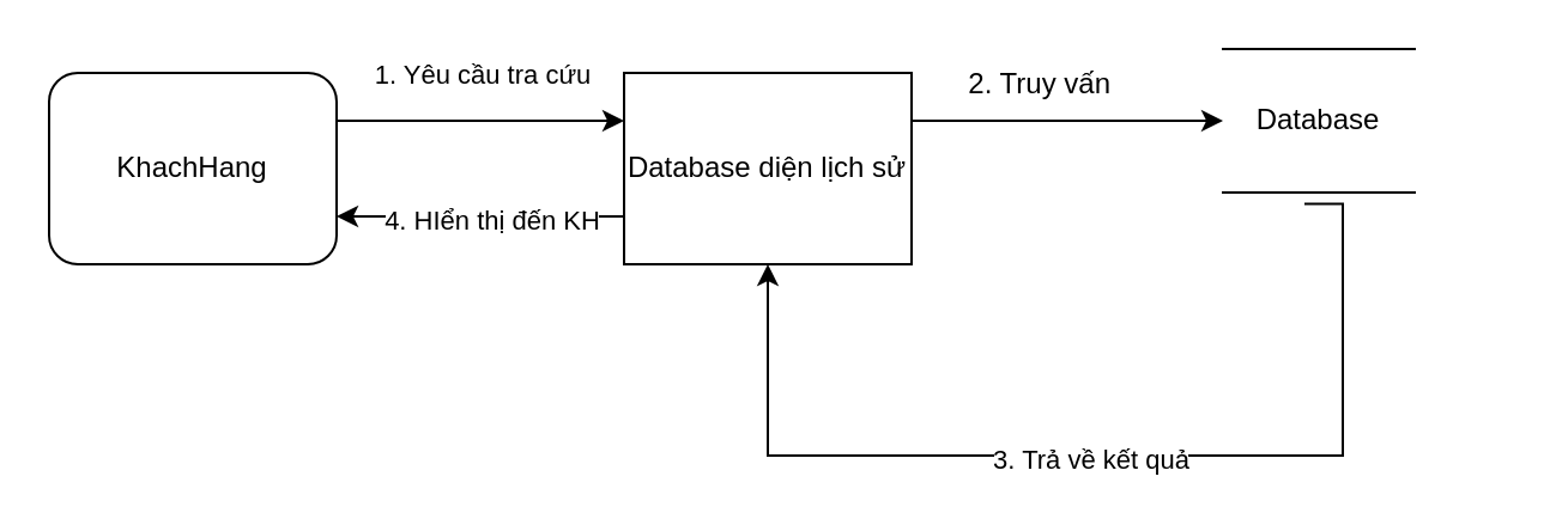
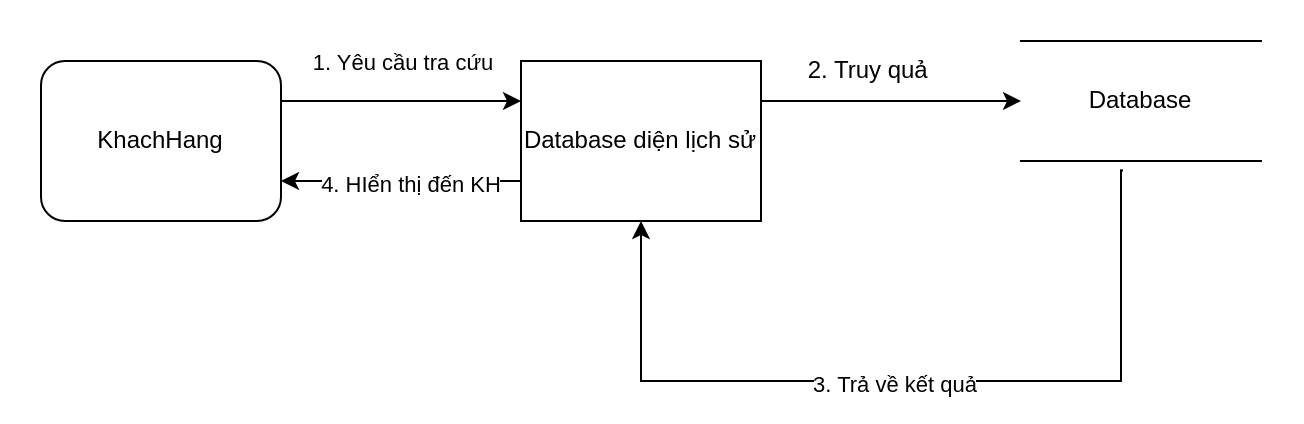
- <mxCell id="11" value="2. Truy vấn&amp;nbsp;" style="text;html=1;align=center;verticalAlign=middle;resizable=0;points=[];autosize=1;strokeColor=none;fillColor=none;" vertex="1" parent="1"><mxGeometry x="390" y="20" width="90" height="30" as="geometry" /></mxCell>
+ <mxCell id="11" value="2. Truy quả&amp;nbsp;" style="text;html=1;align=center;verticalAlign=middle;resizable=0;points=[];autosize=1;strokeColor=none;fillColor=none;" vertex="1" parent="1"><mxGeometry x="390" y="20" width="90" height="30" as="geometry" /></mxCell>
- <mxCell id="12" value="Database" style="shape=partialRectangle;whiteSpace=wrap;html=1;left=0;right=0;fillColor=none;" vertex="1" parent="1"><mxGeometry x="510" y="20" width="80" height="60" as="geometry" /></mxCell>
+ <mxCell id="12" value="Database" style="shape=partialRectangle;whiteSpace=wrap;html=1;left=0;right=0;fillColor=none;" vertex="1" parent="1"><mxGeometry x="510" y="20" width="120" height="60" as="geometry" /></mxCell>
